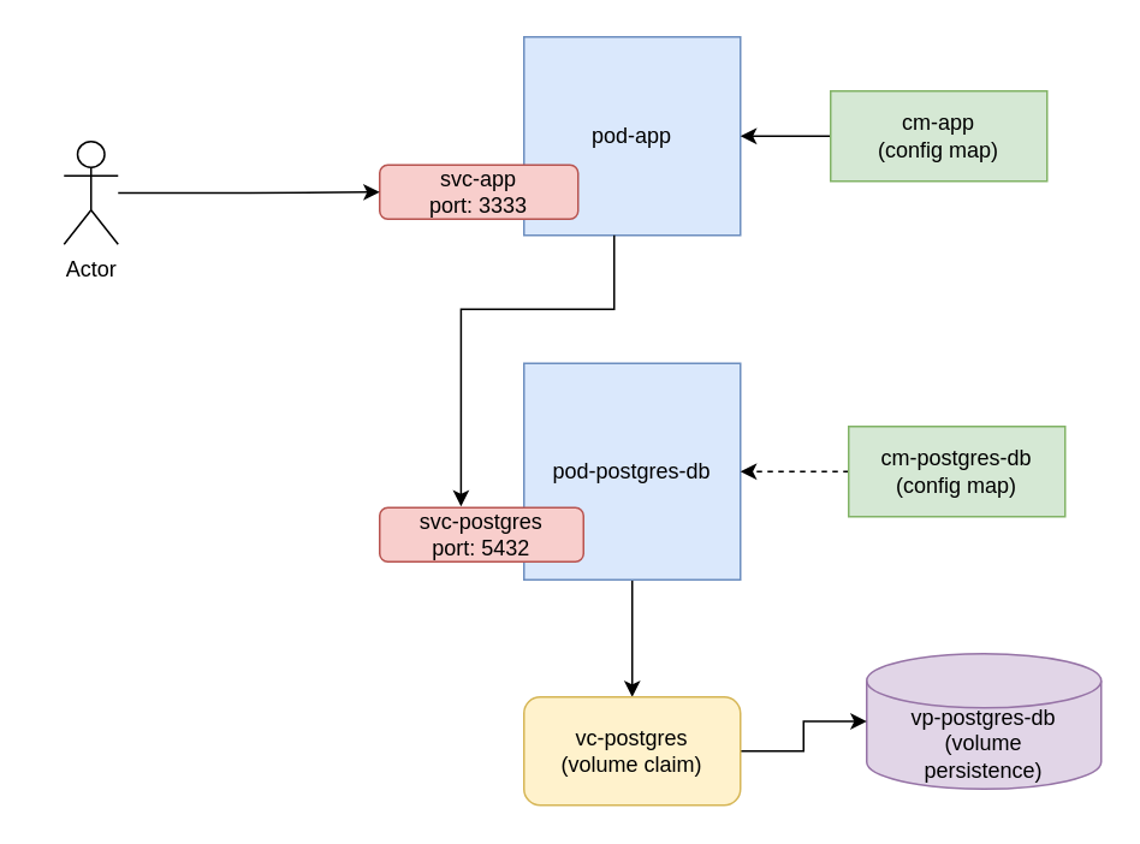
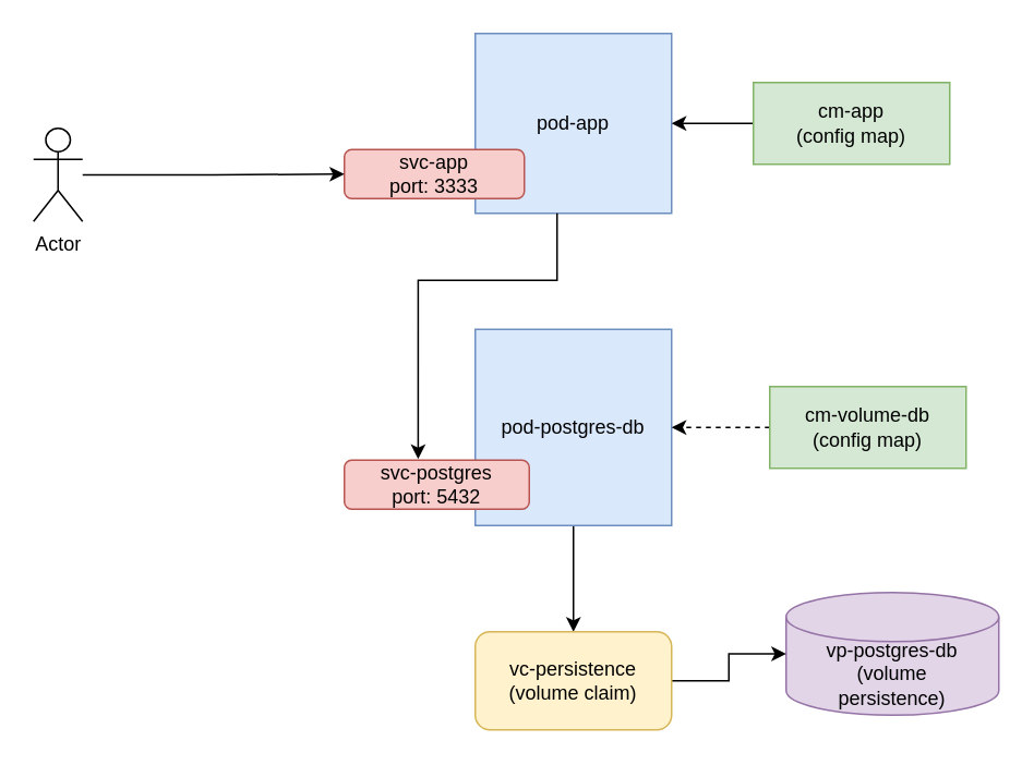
- <mxCell id="15" value="Actor" style="shape=umlActor;verticalLabelPosition=bottom;verticalAlign=top;html=1;outlineConnect=0;" vertex="1" parent="1"><mxGeometry x="35" y="78" width="30" height="57" as="geometry" /></mxCell>
+ <mxCell id="15" value="Actor" style="shape=umlActor;verticalLabelPosition=bottom;verticalAlign=top;html=1;outlineConnect=0;" vertex="1" parent="1"><mxGeometry x="20" y="78" width="30" height="57" as="geometry" /></mxCell>
- <mxCell id="8" value="cm-postgres-db&lt;div&gt;(config map)&lt;/div&gt;" style="rounded=0;whiteSpace=wrap;html=1;verticalAlign=middle;fillColor=#d5e8d4;strokeColor=#82b366;" vertex="1" parent="1"><mxGeometry x="470" y="236" width="120" height="50" as="geometry" /></mxCell>
+ <mxCell id="8" value="cm-volume-db&lt;div&gt;(config map)&lt;/div&gt;" style="rounded=0;whiteSpace=wrap;html=1;verticalAlign=middle;fillColor=#d5e8d4;strokeColor=#82b366;" vertex="1" parent="1"><mxGeometry x="470" y="236" width="120" height="50" as="geometry" /></mxCell>
- <mxCell id="11" value="vc-postgres&lt;div&gt;(volume claim)&lt;/div&gt;" style="rounded=1;whiteSpace=wrap;html=1;fillColor=#fff2cc;strokeColor=#d6b656;" vertex="1" parent="1"><mxGeometry x="290" y="386" width="120" height="60" as="geometry" /></mxCell>
+ <mxCell id="11" value="vc-persistence&lt;div&gt;(volume claim)&lt;/div&gt;" style="rounded=1;whiteSpace=wrap;html=1;fillColor=#fff2cc;strokeColor=#d6b656;" vertex="1" parent="1"><mxGeometry x="290" y="386" width="120" height="60" as="geometry" /></mxCell>
